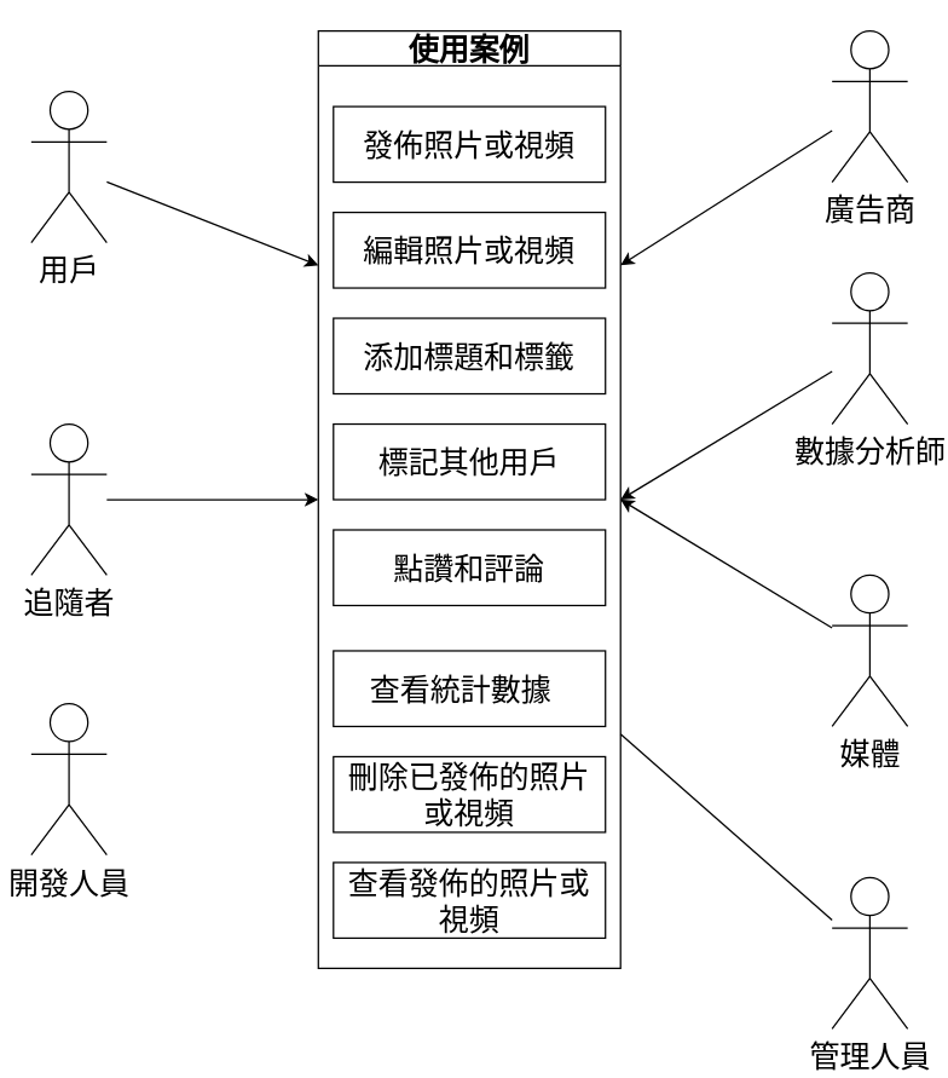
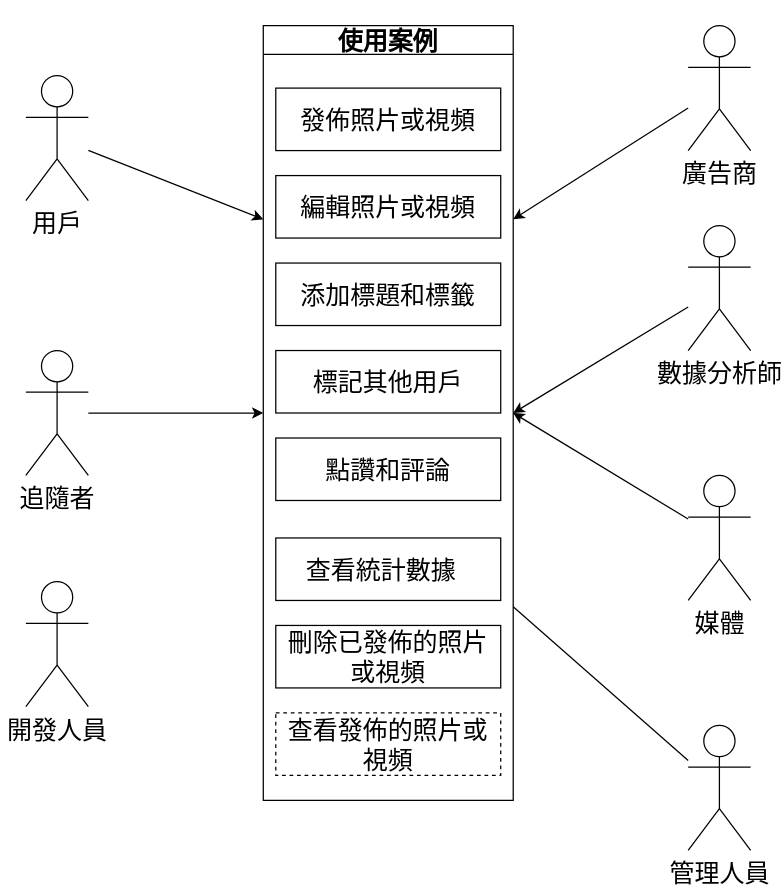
- <mxCell id="10" value="查看發佈的照片或視頻" style="rounded=0;whiteSpace=wrap;html=1;fontSize=20;fillColor=none;strokeColor=#000000;fontColor=#000000;" parent="2" vertex="1"><mxGeometry x="10" y="550" width="180" height="50" as="geometry" /></mxCell>
+ <mxCell id="10" value="查看發佈的照片或視頻" style="rounded=0;whiteSpace=wrap;html=1;fontSize=20;fillColor=none;strokeColor=#000000;fontColor=#000000;dashed=1;" parent="2" vertex="1"><mxGeometry x="10" y="550" width="180" height="50" as="geometry" /></mxCell>
